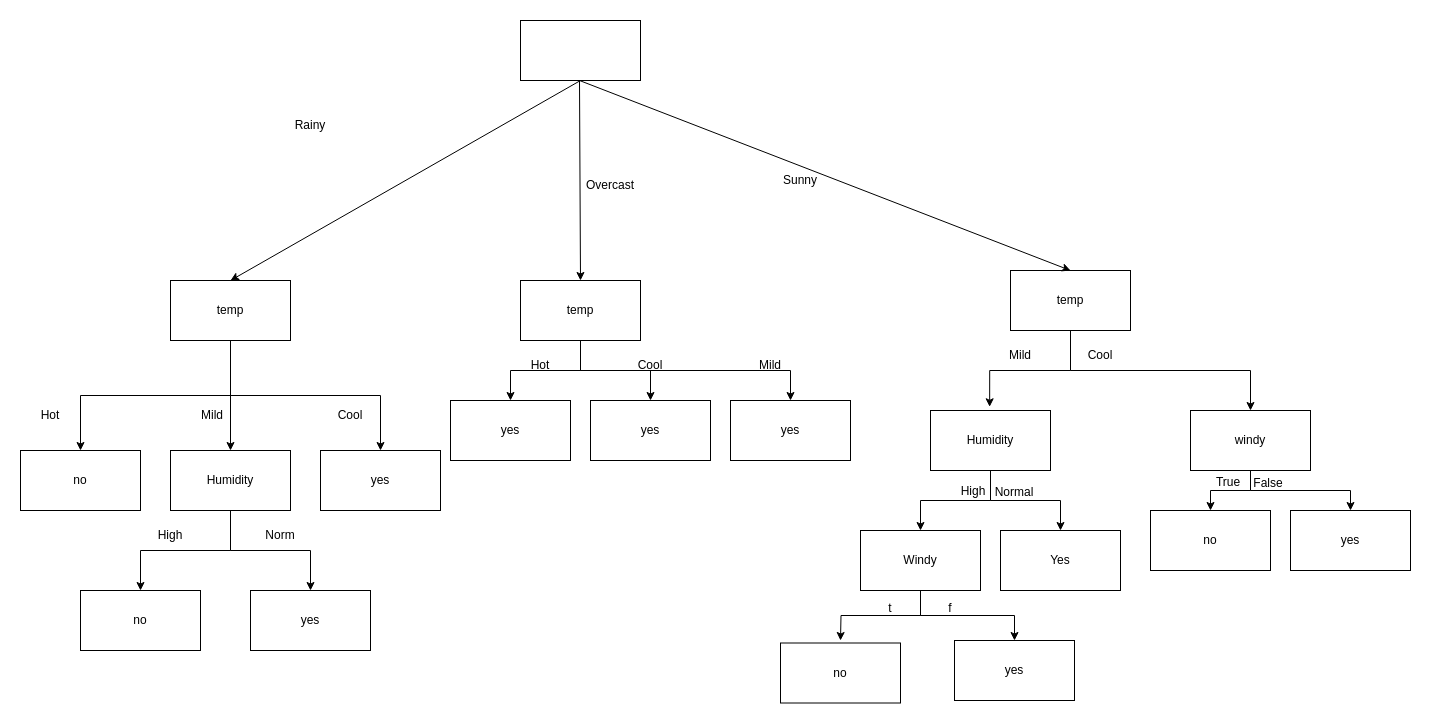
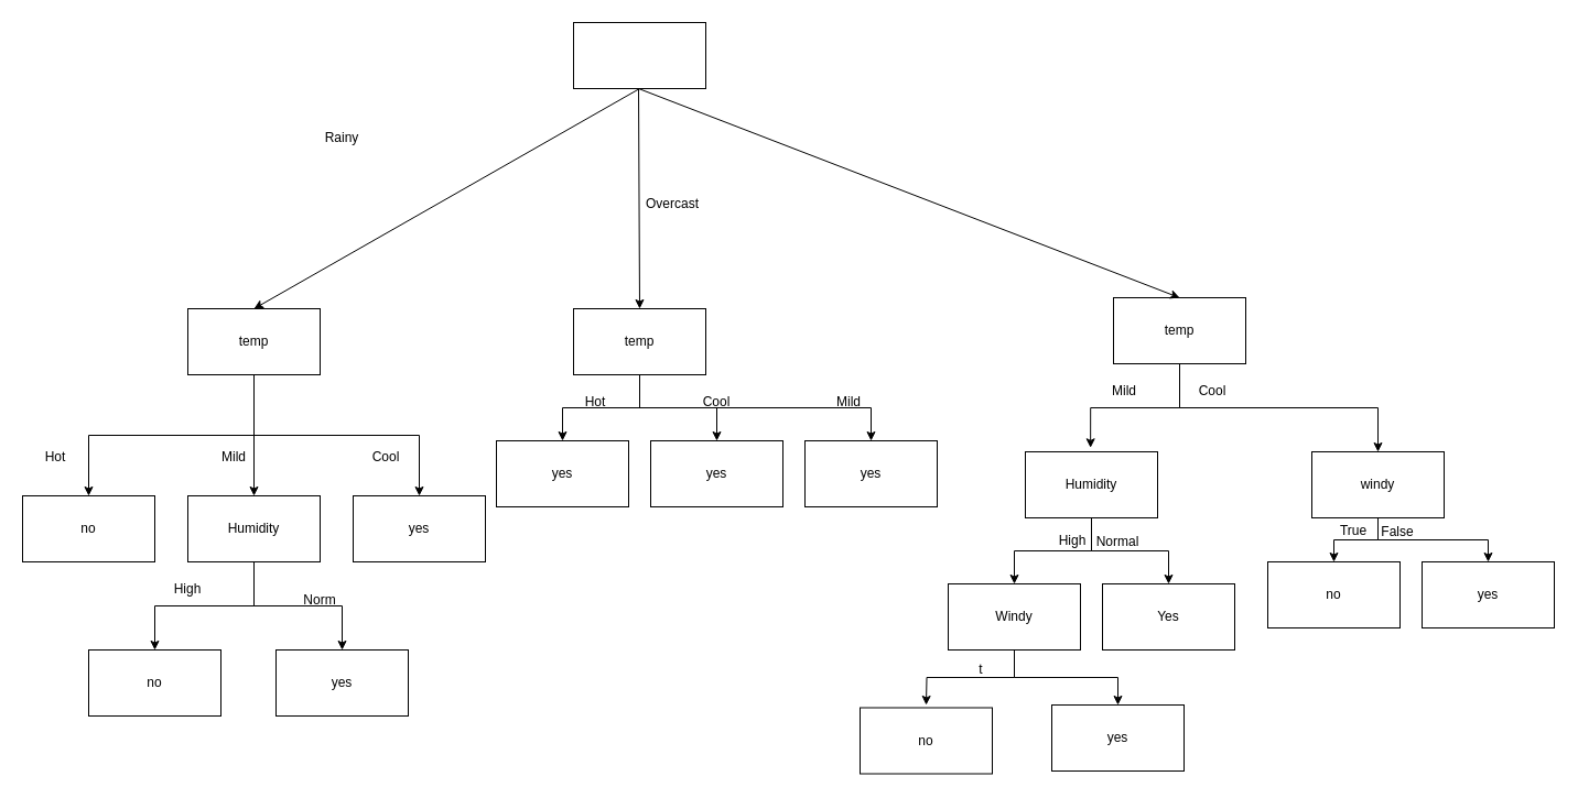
- <mxCell id="21" value="Sunny" style="text;html=1;align=center;verticalAlign=middle;whiteSpace=wrap;rounded=0;" vertex="1" parent="1"><mxGeometry x="770" y="165" width="60" height="30" as="geometry" /></mxCell>
- <mxCell id="38" value="Norm" style="text;html=1;align=center;verticalAlign=middle;whiteSpace=wrap;rounded=0;" vertex="1" parent="1"><mxGeometry x="250" y="520" width="60" height="30" as="geometry" /></mxCell>
+ <mxCell id="38" value="Norm" style="text;html=1;align=center;verticalAlign=middle;whiteSpace=wrap;rounded=0;" vertex="1" parent="1"><mxGeometry x="260" y="530" width="60" height="30" as="geometry" /></mxCell>
- <mxCell id="63" value="f" style="text;html=1;align=center;verticalAlign=middle;whiteSpace=wrap;rounded=0;" vertex="1" parent="1"><mxGeometry x="920" y="590" width="60" height="35" as="geometry" /></mxCell>
